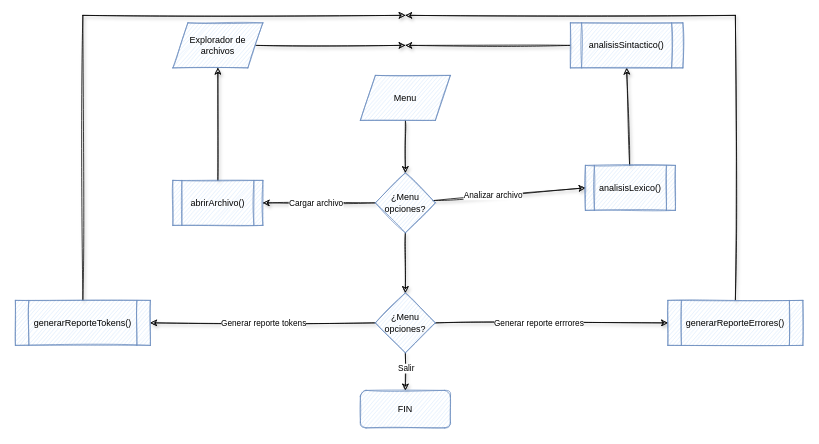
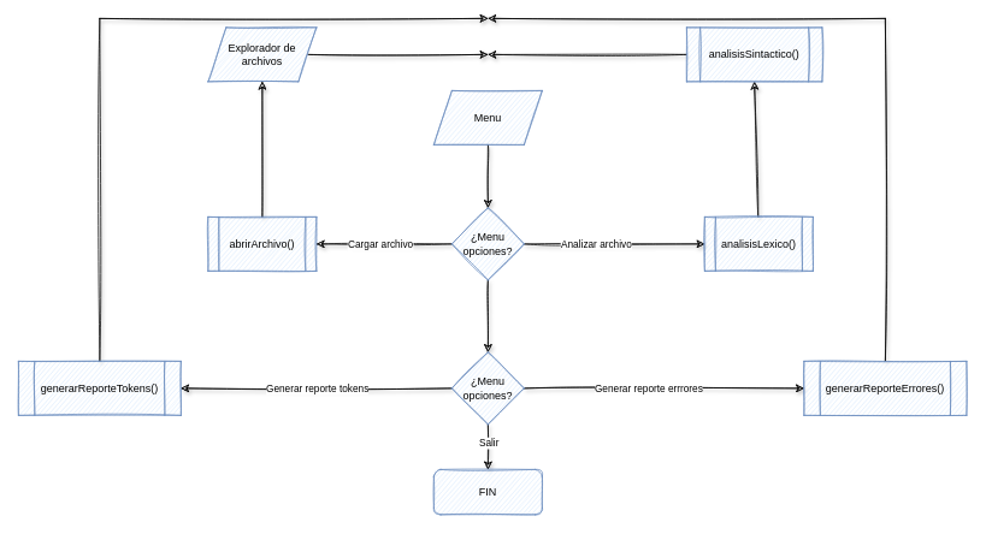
- <mxCell id="15" value="analisisLexico()" style="shape=process;whiteSpace=wrap;html=1;backgroundOutline=1;sketch=1;fillColor=#dae8fc;strokeColor=#6c8ebf;" vertex="1" parent="1"><mxGeometry x="780" y="220" width="120" height="60" as="geometry" /></mxCell>
+ <mxCell id="15" value="analisisLexico()" style="shape=process;whiteSpace=wrap;html=1;backgroundOutline=1;sketch=1;fillColor=#dae8fc;strokeColor=#6c8ebf;" vertex="1" parent="1"><mxGeometry x="780" y="240" width="120" height="60" as="geometry" /></mxCell>
